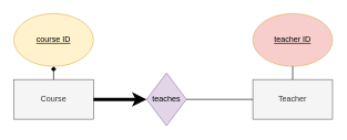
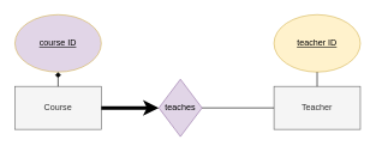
- <mxCell id="7" value="&lt;u&gt;course ID&lt;/u&gt;" style="ellipse;whiteSpace=wrap;html=1;fillColor=#fff2cc;strokeColor=#d6b656;" vertex="1" parent="1"><mxGeometry x="20" y="20" width="120" height="80" as="geometry" /></mxCell>
+ <mxCell id="7" value="&lt;u&gt;course ID&lt;/u&gt;" style="ellipse;whiteSpace=wrap;html=1;fillColor=#e1d5e7;strokeColor=#d6b656;" vertex="1" parent="1"><mxGeometry x="20" y="20" width="120" height="80" as="geometry" /></mxCell>
- <mxCell id="8" value="&lt;u&gt;teacher ID&lt;/u&gt;" style="ellipse;whiteSpace=wrap;html=1;fillColor=#f8cecc;strokeColor=#d6b656;" vertex="1" parent="1"><mxGeometry x="380" y="20" width="120" height="80" as="geometry" /></mxCell>
+ <mxCell id="8" value="&lt;u&gt;teacher ID&lt;/u&gt;" style="ellipse;whiteSpace=wrap;html=1;fillColor=#fff2cc;strokeColor=#d6b656;" vertex="1" parent="1"><mxGeometry x="380" y="20" width="120" height="80" as="geometry" /></mxCell>
